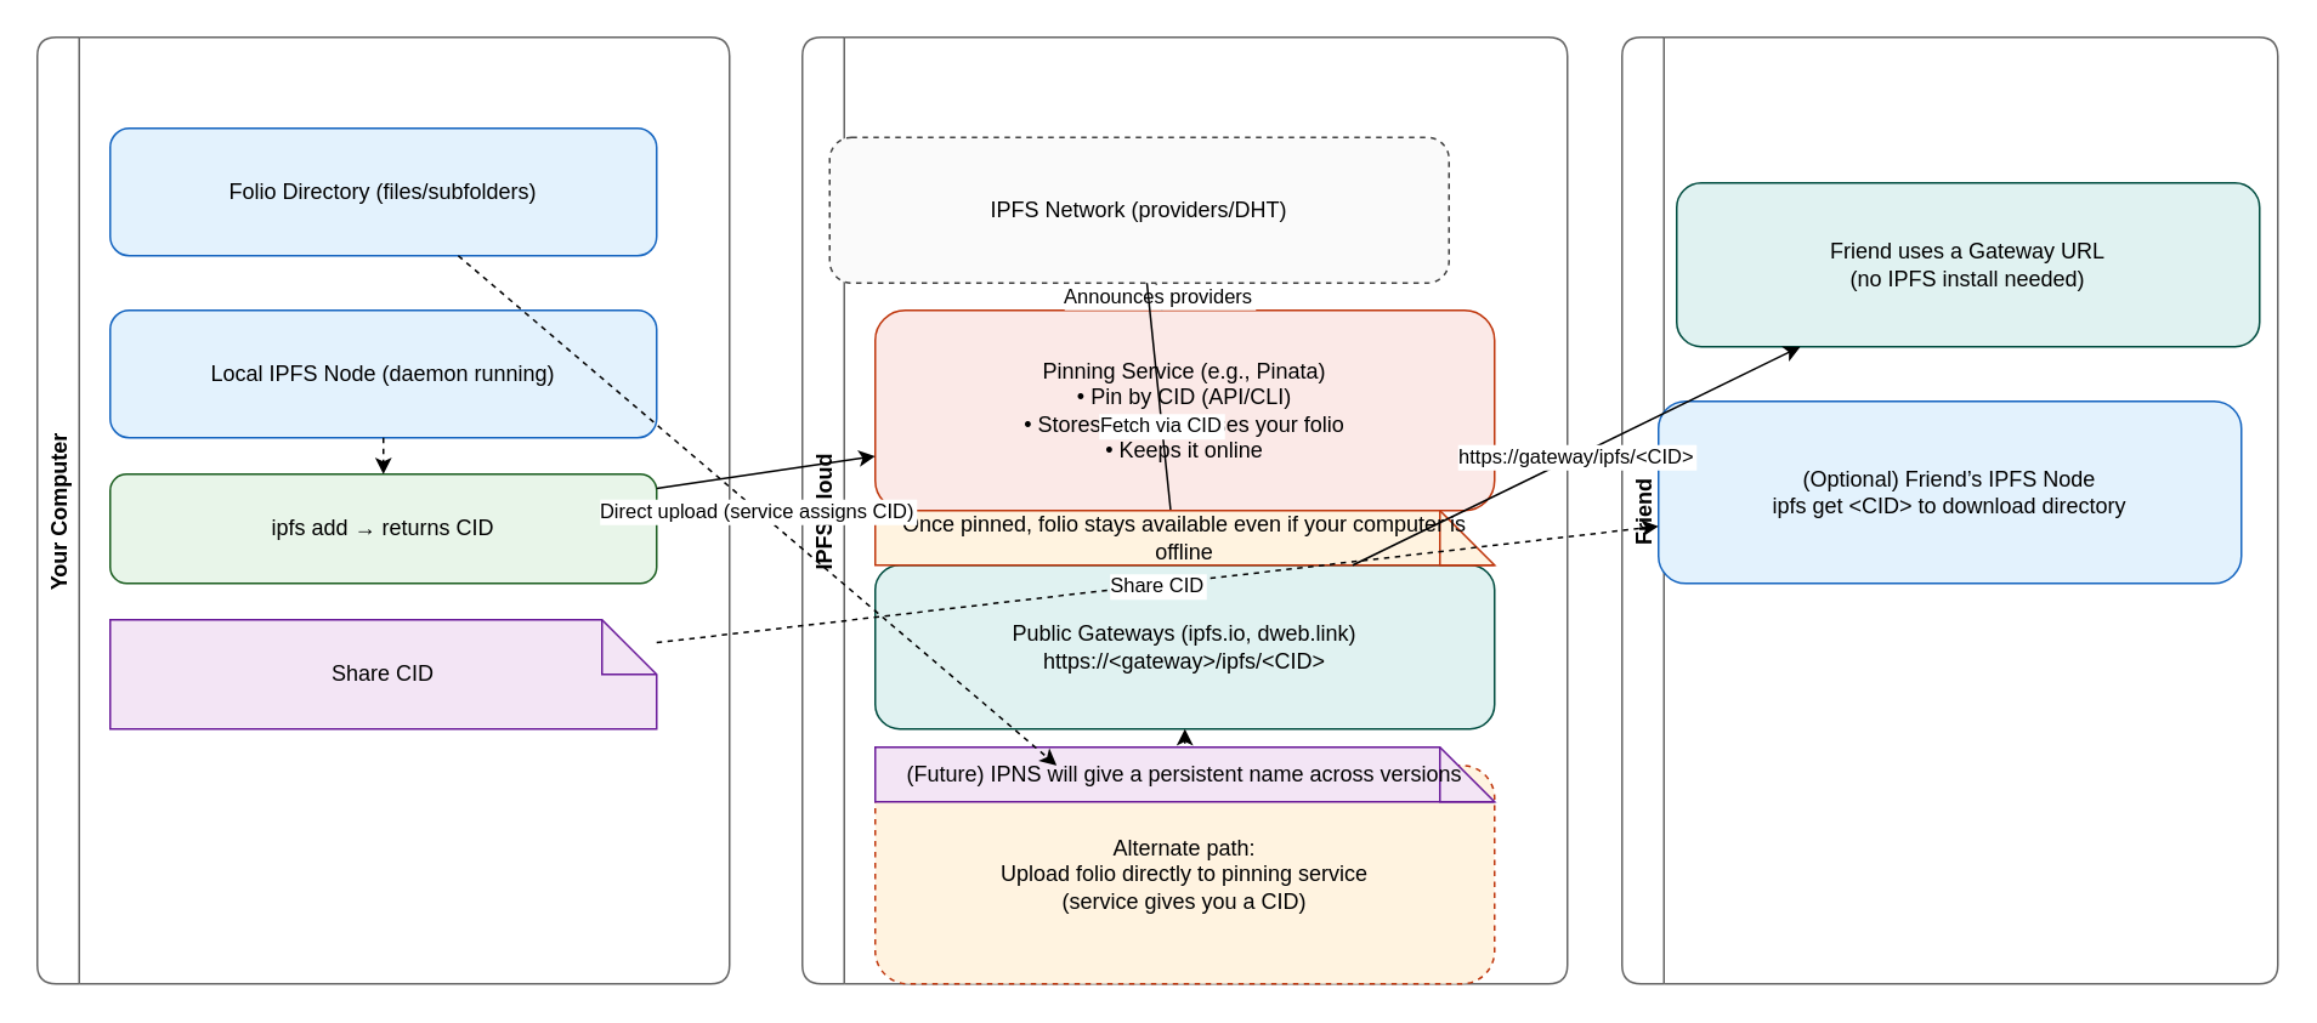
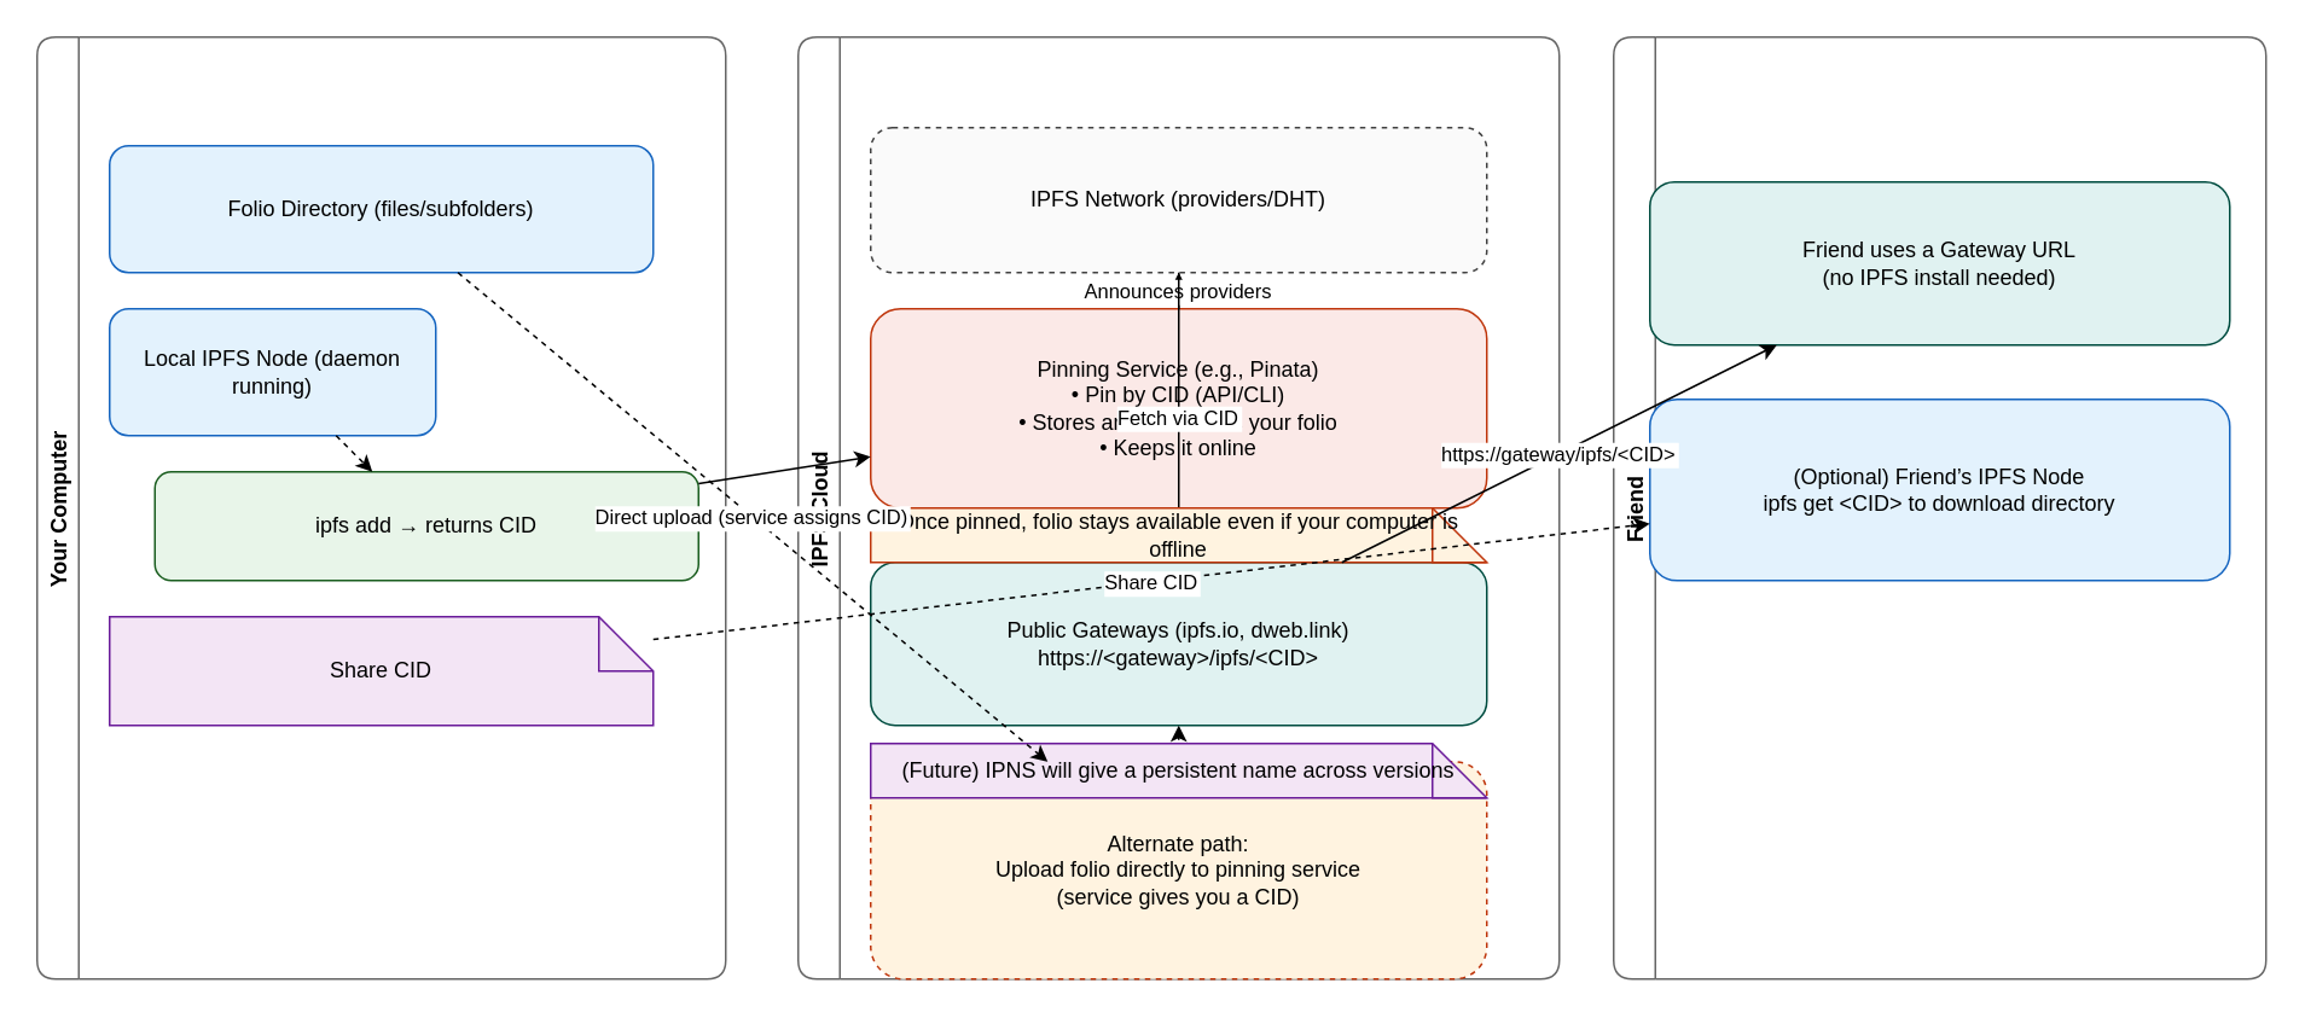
- <mxCell id="5" value="Folio Directory (files/subfolders)" style="rounded=1;whiteSpace=wrap;strokeColor=#1565C0;fillColor=#E3F2FD;" vertex="1" parent="2"><mxGeometry x="40" y="50" width="300" height="70" as="geometry" /></mxCell>
+ <mxCell id="5" value="Folio Directory (files/subfolders)" style="rounded=1;whiteSpace=wrap;strokeColor=#1565C0;fillColor=#E3F2FD;" vertex="1" parent="2"><mxGeometry x="40" y="60" width="300" height="70" as="geometry" /></mxCell>
- <mxCell id="9" value="IPFS Network (providers/DHT)" style="rounded=1;whiteSpace=wrap;strokeColor=#424242;fillColor=#FAFAFA;dashed=1;" vertex="1" parent="3"><mxGeometry x="15" y="55" width="340" height="80" as="geometry" /></mxCell>
+ <mxCell id="9" value="IPFS Network (providers/DHT)" style="rounded=1;whiteSpace=wrap;strokeColor=#424242;fillColor=#FAFAFA;dashed=1;" vertex="1" parent="3"><mxGeometry x="40" y="50" width="340" height="80" as="geometry" /></mxCell>
- <mxCell id="13" value="Friend uses a Gateway URL&#10;(no IPFS install needed)" style="rounded=1;whiteSpace=wrap;strokeColor=#004D40;fillColor=#E0F2F1;" vertex="1" parent="4"><mxGeometry x="30" y="80" width="320" height="90" as="geometry" /></mxCell>
+ <mxCell id="13" value="Friend uses a Gateway URL&#10;(no IPFS install needed)" style="rounded=1;whiteSpace=wrap;strokeColor=#004D40;fillColor=#E0F2F1;" vertex="1" parent="4"><mxGeometry x="20" y="80" width="320" height="90" as="geometry" /></mxCell>
- <mxCell id="6" value="Local IPFS Node (daemon running)" style="rounded=1;whiteSpace=wrap;strokeColor=#1565C0;fillColor=#E3F2FD;" vertex="1" parent="2"><mxGeometry x="40" y="150" width="300" height="70" as="geometry" /></mxCell>
+ <mxCell id="6" value="Local IPFS Node (daemon running)" style="rounded=1;whiteSpace=wrap;strokeColor=#1565C0;fillColor=#E3F2FD;" vertex="1" parent="2"><mxGeometry x="40" y="150" width="180" height="70" as="geometry" /></mxCell>
- <mxCell id="7" value="ipfs add → returns CID" style="rounded=1;whiteSpace=wrap;strokeColor=#1B5E20;fillColor=#E8F5E9;" vertex="1" parent="2"><mxGeometry x="40" y="240" width="300" height="60" as="geometry" /></mxCell>
+ <mxCell id="7" value="ipfs add → returns CID" style="rounded=1;whiteSpace=wrap;strokeColor=#1B5E20;fillColor=#E8F5E9;" vertex="1" parent="2"><mxGeometry x="65" y="240" width="300" height="60" as="geometry" /></mxCell>
